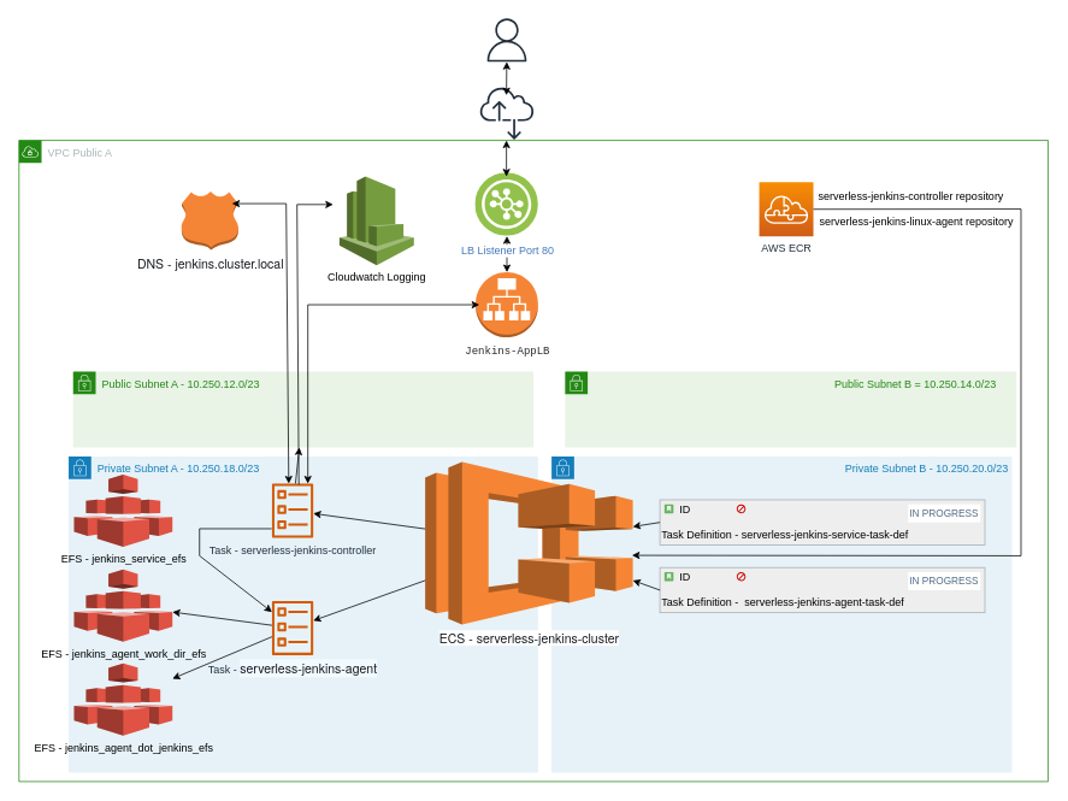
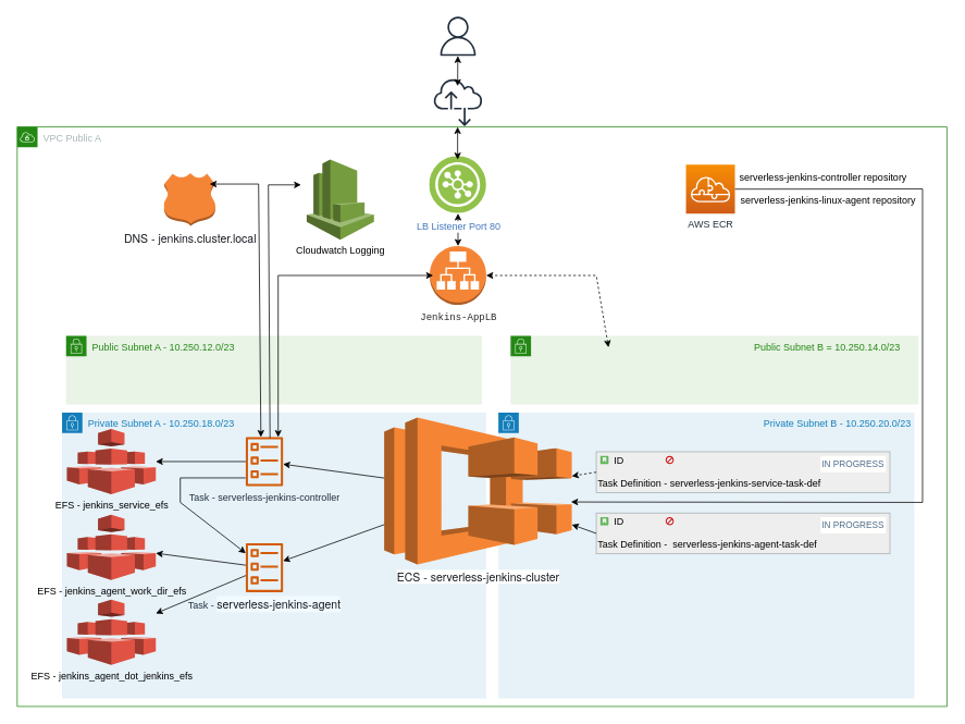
+ <mxCell id="27" value="" style="endArrow=classic;startArrow=classic;html=1;rounded=0;entryX=1;entryY=0.5;entryDx=0;entryDy=0;entryPerimeter=0;dashed=1;exitX=0.24;exitY=0.167;exitDx=0;exitDy=0;exitPerimeter=0;" parent="1" source="25" target="22" edge="1"><mxGeometry width="50" height="50" relative="1" as="geometry"><mxPoint x="690" y="911" as="sourcePoint" /><mxPoint x="620" y="941" as="targetPoint" /><Array as="points"><mxPoint x="730" y="337" /></Array></mxGeometry></mxCell>
- <mxCell id="16" value="" style="endArrow=classic;html=1;rounded=0;" parent="4" source="14" target="2" edge="1"><mxGeometry width="50" height="50" relative="1" as="geometry"><mxPoint x="250" y="420" as="sourcePoint" /><mxPoint x="300" y="370" as="targetPoint" /></mxGeometry></mxCell>
+ <mxCell id="16" value="" style="endArrow=classic;html=1;rounded=0;" parent="4" source="14" target="8" edge="1"><mxGeometry width="50" height="50" relative="1" as="geometry"><mxPoint x="250" y="420" as="sourcePoint" /><mxPoint x="300" y="370" as="targetPoint" /></mxGeometry></mxCell>
- <mxCell id="37" value="" style="endArrow=classic;html=1;rounded=0;exitX=0;exitY=0.5;exitDx=0;exitDy=0;" parent="1" source="29" target="28" edge="1"><mxGeometry width="50" height="50" relative="1" as="geometry"><mxPoint x="710" y="555" as="sourcePoint" /><mxPoint x="760" y="505" as="targetPoint" /></mxGeometry></mxCell>
+ <mxCell id="37" value="" style="endArrow=classic;html=1;rounded=0;exitX=0;exitY=0.5;exitDx=0;exitDy=0;dashed=1;" parent="1" source="29" target="28" edge="1"><mxGeometry width="50" height="50" relative="1" as="geometry"><mxPoint x="710" y="555" as="sourcePoint" /><mxPoint x="760" y="505" as="targetPoint" /></mxGeometry></mxCell>
